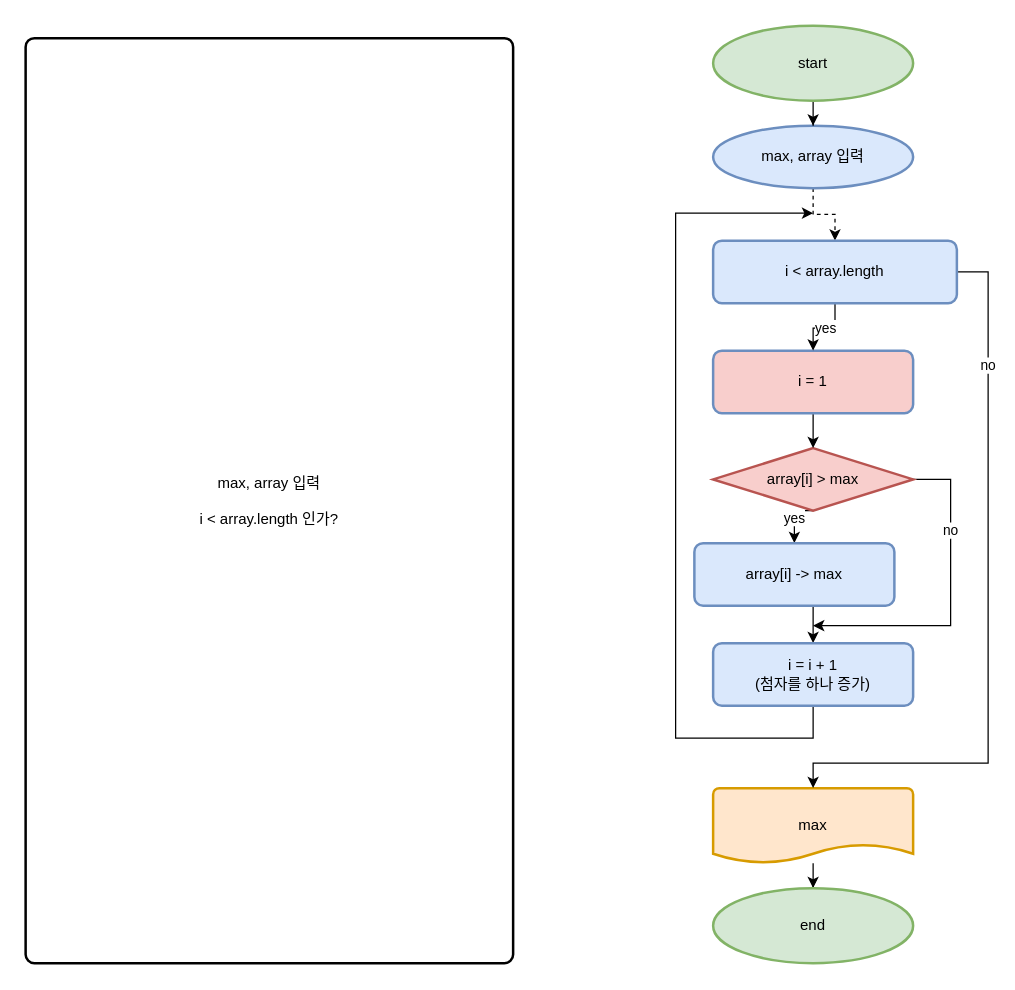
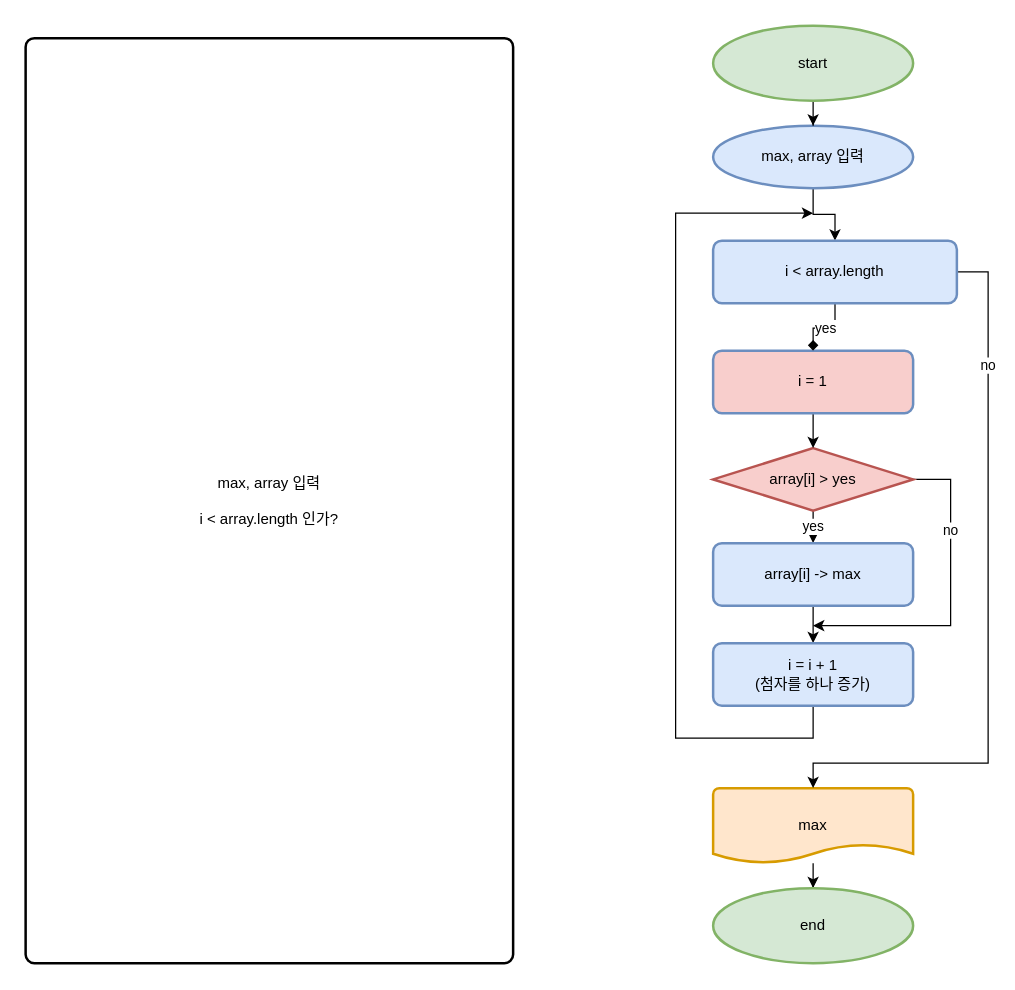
- <mxCell id="11" style="edgeStyle=orthogonalEdgeStyle;rounded=0;orthogonalLoop=1;jettySize=auto;html=1;exitX=0.5;exitY=1;exitDx=0;exitDy=0;entryX=0.5;entryY=0;entryDx=0;entryDy=0;dashed=1;" edge="1" parent="1" source="12" target="20"><mxGeometry relative="1" as="geometry" /></mxCell>
+ <mxCell id="11" style="edgeStyle=orthogonalEdgeStyle;rounded=0;orthogonalLoop=1;jettySize=auto;html=1;exitX=0.5;exitY=1;exitDx=0;exitDy=0;entryX=0.5;entryY=0;entryDx=0;entryDy=0;" edge="1" parent="1" source="12" target="20"><mxGeometry relative="1" as="geometry" /></mxCell>
- <mxCell id="18" value="yes" style="edgeStyle=orthogonalEdgeStyle;rounded=0;orthogonalLoop=1;jettySize=auto;html=1;exitX=0.5;exitY=1;exitDx=0;exitDy=0;entryX=0.5;entryY=0;entryDx=0;entryDy=0;" edge="1" parent="1" source="20" target="10"><mxGeometry relative="1" as="geometry" /></mxCell>
+ <mxCell id="18" value="yes" style="edgeStyle=orthogonalEdgeStyle;rounded=0;orthogonalLoop=1;jettySize=auto;html=1;exitX=0.5;exitY=1;exitDx=0;exitDy=0;entryX=0.5;entryY=0;entryDx=0;entryDy=0;endArrow=diamond;" edge="1" parent="1" source="20" target="10"><mxGeometry relative="1" as="geometry" /></mxCell>
- <mxCell id="4" value="array[i] &amp;gt; max" style="strokeWidth=2;html=1;shape=mxgraph.flowchart.decision;whiteSpace=wrap;fillColor=#f8cecc;strokeColor=#b85450;" vertex="1" parent="1"><mxGeometry x="570" y="358" width="160" height="50" as="geometry" /></mxCell>
+ <mxCell id="4" value="array[i] &amp;gt; yes" style="strokeWidth=2;html=1;shape=mxgraph.flowchart.decision;whiteSpace=wrap;fillColor=#f8cecc;strokeColor=#b85450;" vertex="1" parent="1"><mxGeometry x="570" y="358" width="160" height="50" as="geometry" /></mxCell>
- <mxCell id="6" value="array[i] -&amp;gt; max" style="rounded=1;whiteSpace=wrap;html=1;absoluteArcSize=1;arcSize=14;strokeWidth=2;fillColor=#dae8fc;strokeColor=#6c8ebf;" vertex="1" parent="1"><mxGeometry x="555" y="434" width="160" height="50" as="geometry" /></mxCell>
+ <mxCell id="6" value="array[i] -&amp;gt; max" style="rounded=1;whiteSpace=wrap;html=1;absoluteArcSize=1;arcSize=14;strokeWidth=2;fillColor=#dae8fc;strokeColor=#6c8ebf;" vertex="1" parent="1"><mxGeometry x="570" y="434" width="160" height="50" as="geometry" /></mxCell>
